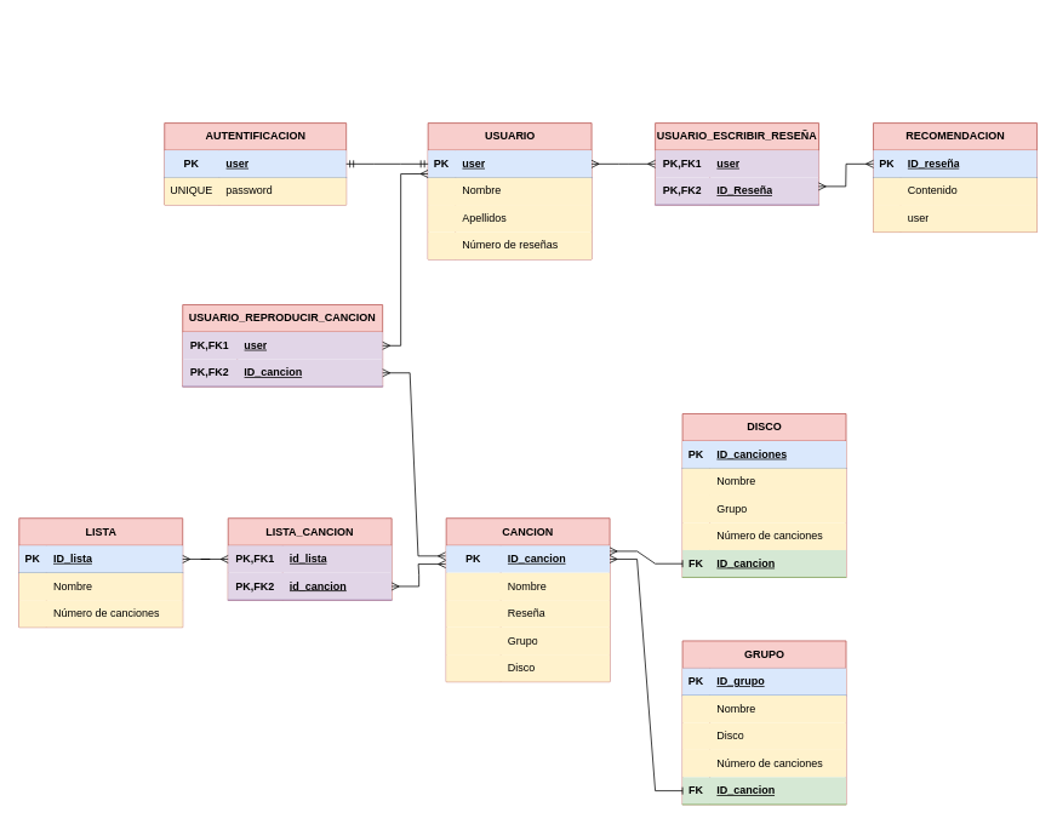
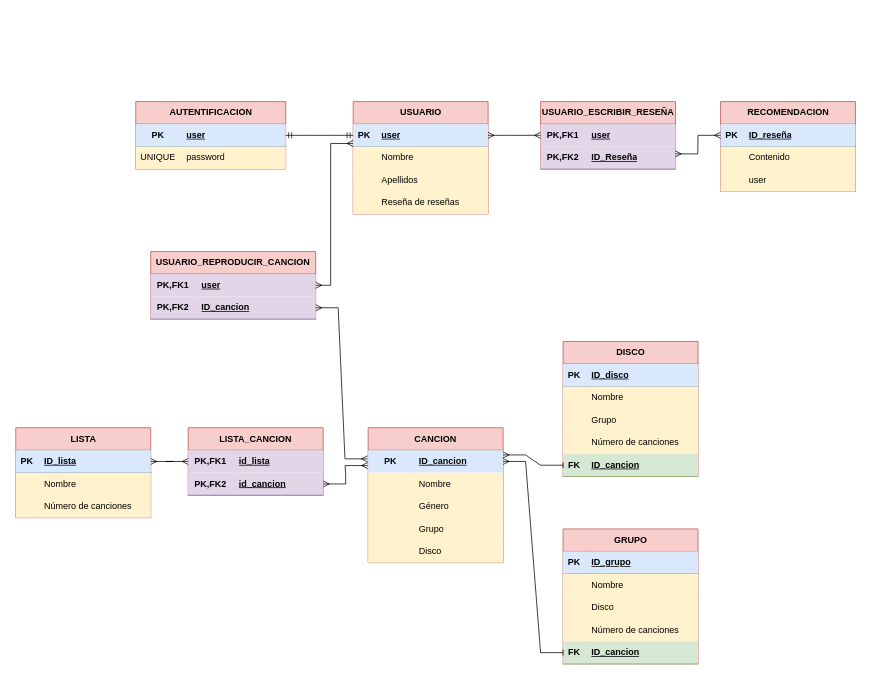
- <mxCell id="89" value="Número de reseñas" style="shape=partialRectangle;connectable=0;fillColor=none;top=0;left=0;bottom=0;right=0;align=left;spacingLeft=6;overflow=hidden;whiteSpace=wrap;html=1;" parent="87" vertex="1"><mxGeometry x="30" width="150" height="30" as="geometry"><mxRectangle width="150" height="30" as="alternateBounds" /></mxGeometry></mxCell>
+ <mxCell id="89" value="Reseña de reseñas" style="shape=partialRectangle;connectable=0;fillColor=none;top=0;left=0;bottom=0;right=0;align=left;spacingLeft=6;overflow=hidden;whiteSpace=wrap;html=1;" parent="87" vertex="1"><mxGeometry x="30" width="150" height="30" as="geometry"><mxRectangle width="150" height="30" as="alternateBounds" /></mxGeometry></mxCell>
- <mxCell id="15" value="ID_canciones" style="shape=partialRectangle;connectable=0;fillColor=none;top=0;left=0;bottom=0;right=0;align=left;spacingLeft=6;fontStyle=5;overflow=hidden;whiteSpace=wrap;html=1;" parent="13" vertex="1"><mxGeometry x="30" width="150" height="30" as="geometry"><mxRectangle width="150" height="30" as="alternateBounds" /></mxGeometry></mxCell>
+ <mxCell id="15" value="ID_disco" style="shape=partialRectangle;connectable=0;fillColor=none;top=0;left=0;bottom=0;right=0;align=left;spacingLeft=6;fontStyle=5;overflow=hidden;whiteSpace=wrap;html=1;" parent="13" vertex="1"><mxGeometry x="30" width="150" height="30" as="geometry"><mxRectangle width="150" height="30" as="alternateBounds" /></mxGeometry></mxCell>
- <mxCell id="37" value="Reseña" style="shape=partialRectangle;connectable=0;fillColor=none;top=0;left=0;bottom=0;right=0;align=left;spacingLeft=6;overflow=hidden;html=1;whiteSpace=wrap;" parent="35" vertex="1"><mxGeometry x="60" width="120" height="30" as="geometry"><mxRectangle width="120" height="30" as="alternateBounds" /></mxGeometry></mxCell>
+ <mxCell id="37" value="Género" style="shape=partialRectangle;connectable=0;fillColor=none;top=0;left=0;bottom=0;right=0;align=left;spacingLeft=6;overflow=hidden;html=1;whiteSpace=wrap;" parent="35" vertex="1"><mxGeometry x="60" width="120" height="30" as="geometry"><mxRectangle width="120" height="30" as="alternateBounds" /></mxGeometry></mxCell>
